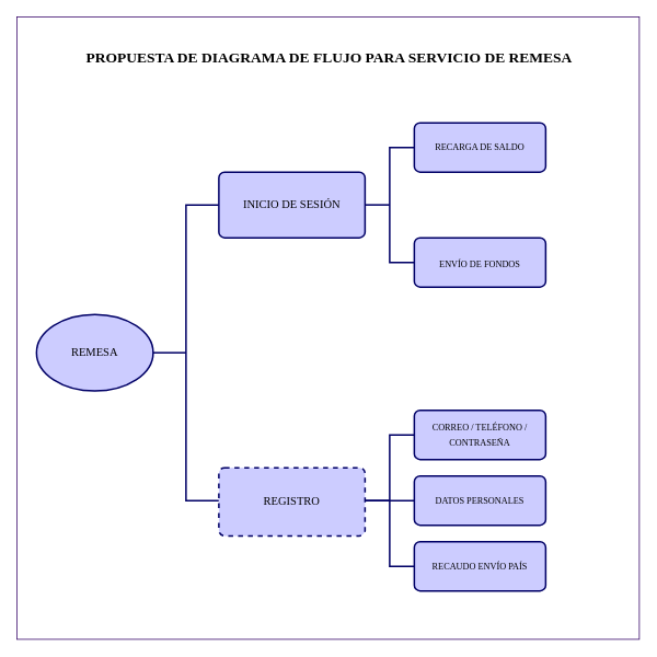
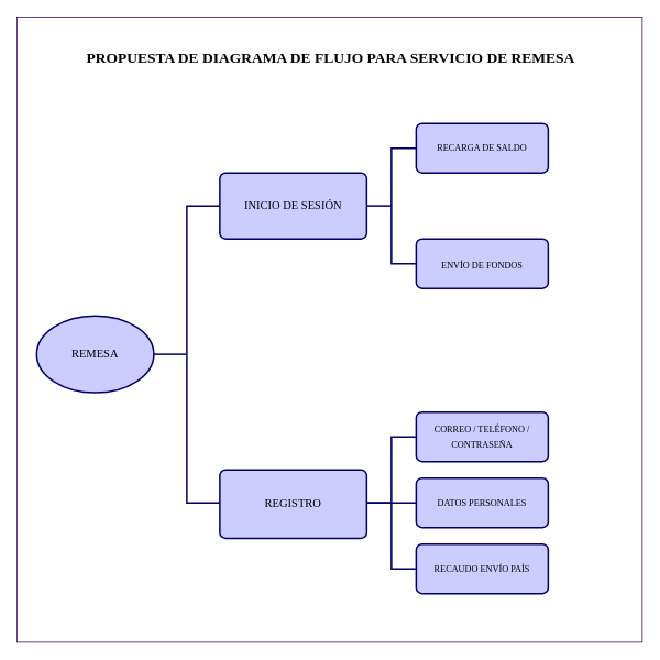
- <mxCell id="7" value="&lt;font style=&quot;font-size: 14px;&quot; face=&quot;Comic Sans MS&quot;&gt;REGISTRO&lt;/font&gt;" style="rounded=1;whiteSpace=wrap;html=1;absoluteArcSize=1;arcSize=14;strokeWidth=2;fillColor=#CCCCFF;strokeColor=#000066;dashed=1;" vertex="1" parent="1"><mxGeometry x="266" y="569" width="178" height="83" as="geometry" /></mxCell>
+ <mxCell id="7" value="&lt;font style=&quot;font-size: 14px;&quot; face=&quot;Comic Sans MS&quot;&gt;REGISTRO&lt;/font&gt;" style="rounded=1;whiteSpace=wrap;html=1;absoluteArcSize=1;arcSize=14;strokeWidth=2;fillColor=#CCCCFF;strokeColor=#000066;" vertex="1" parent="1"><mxGeometry x="266" y="569" width="178" height="83" as="geometry" /></mxCell>
